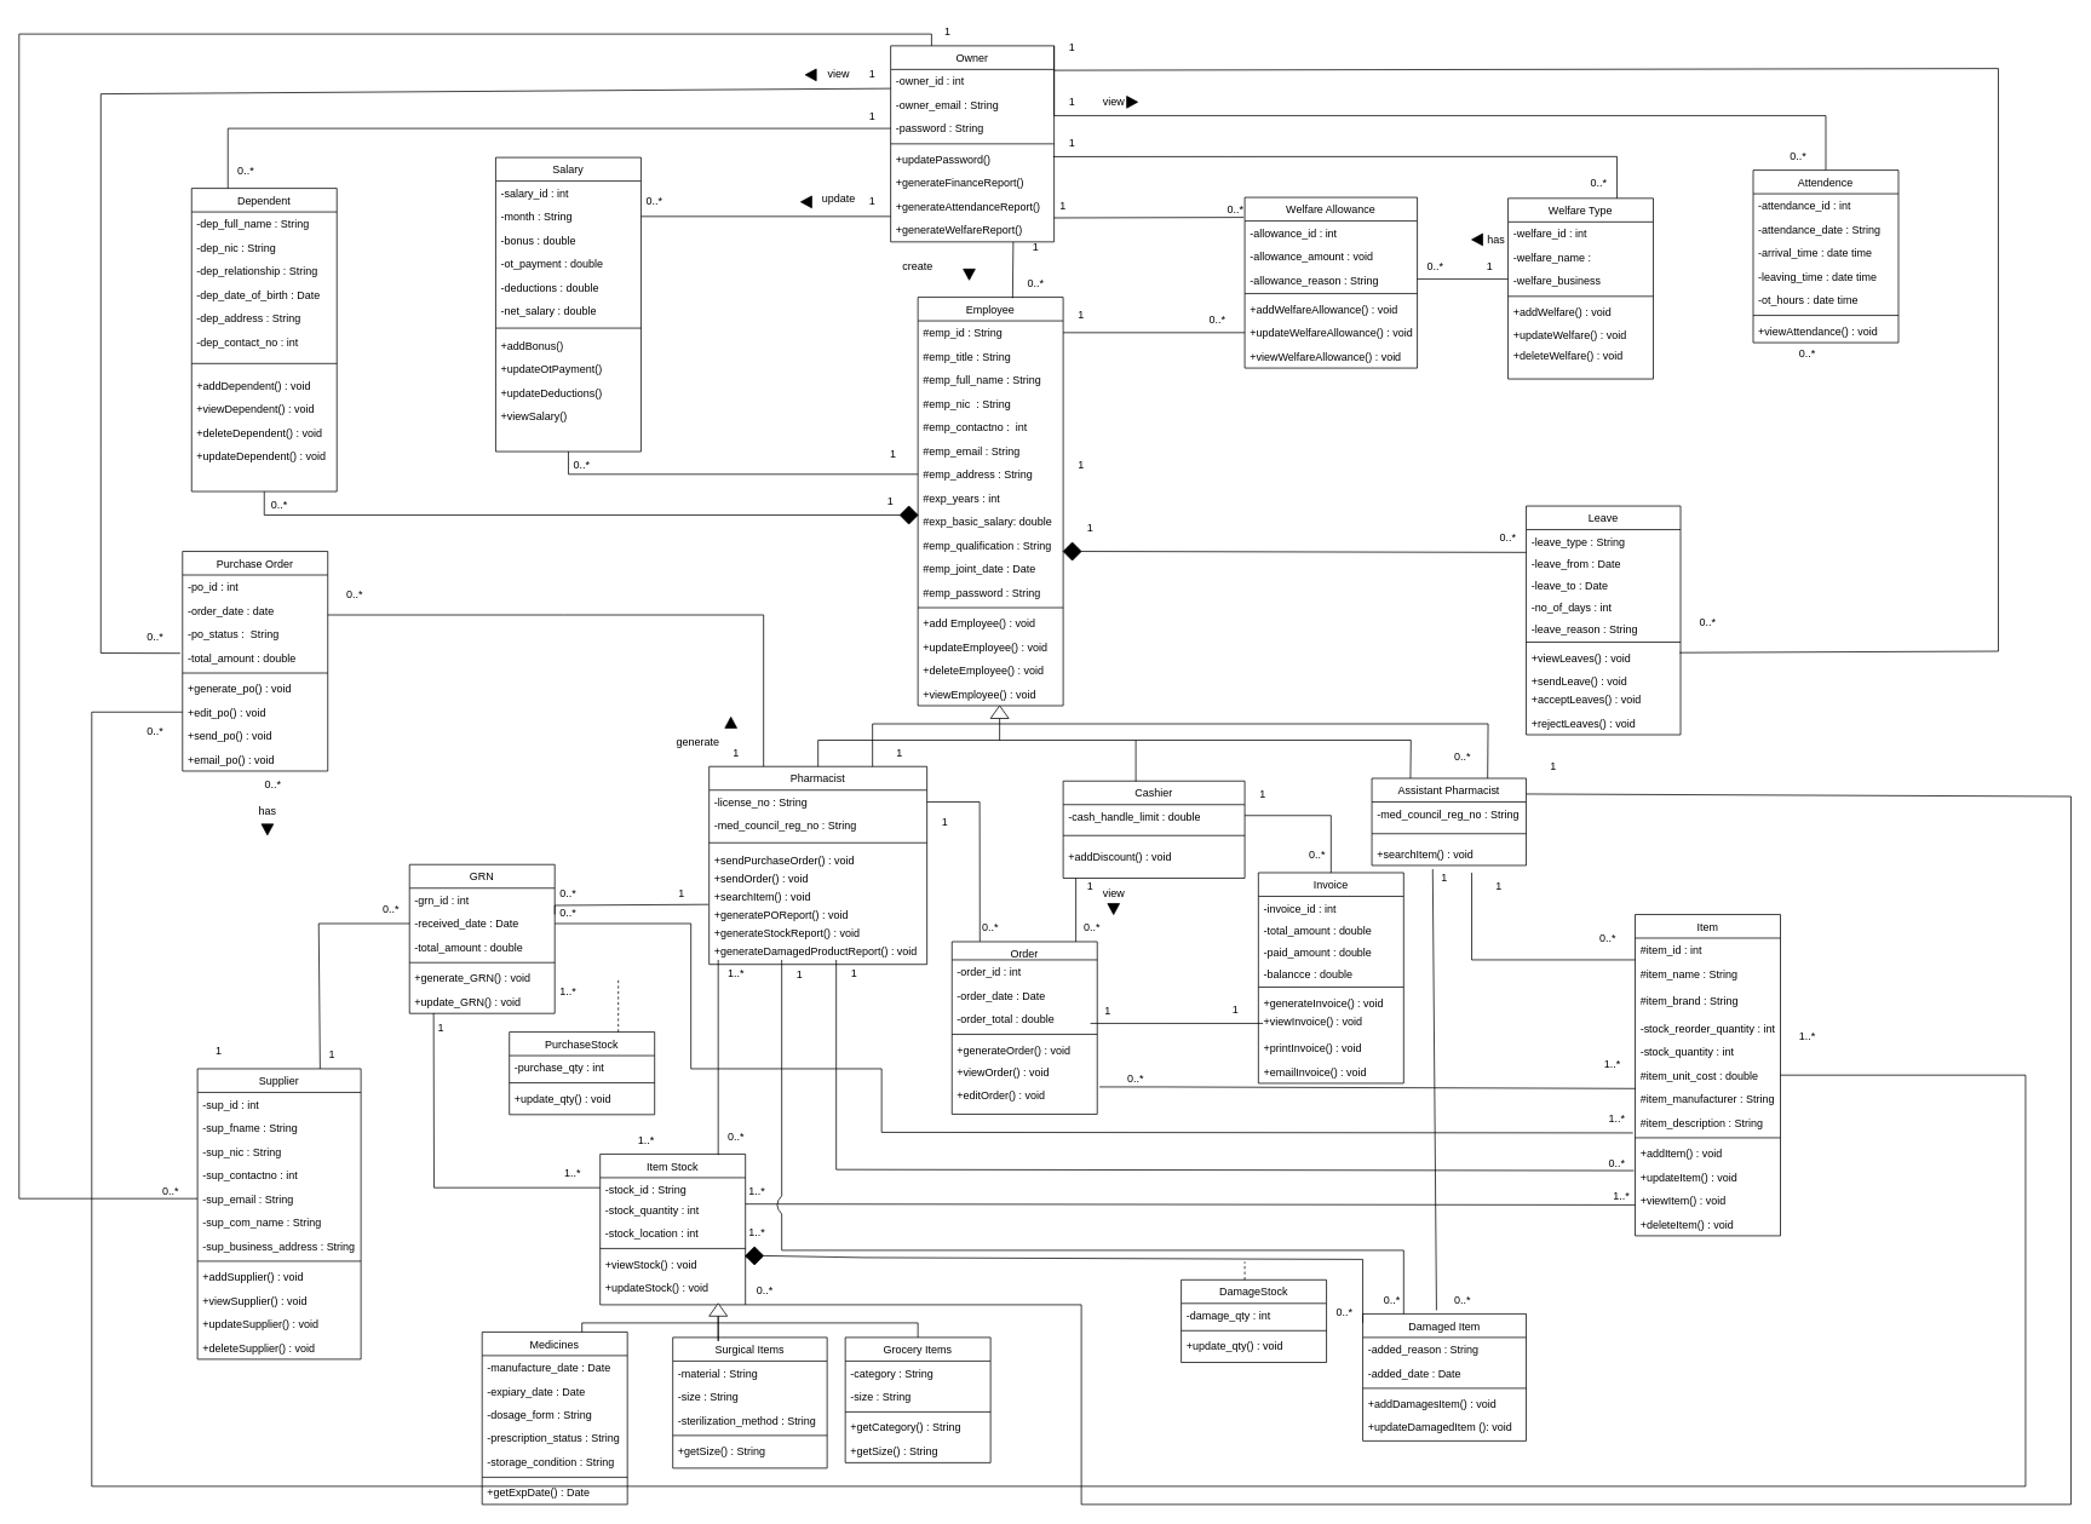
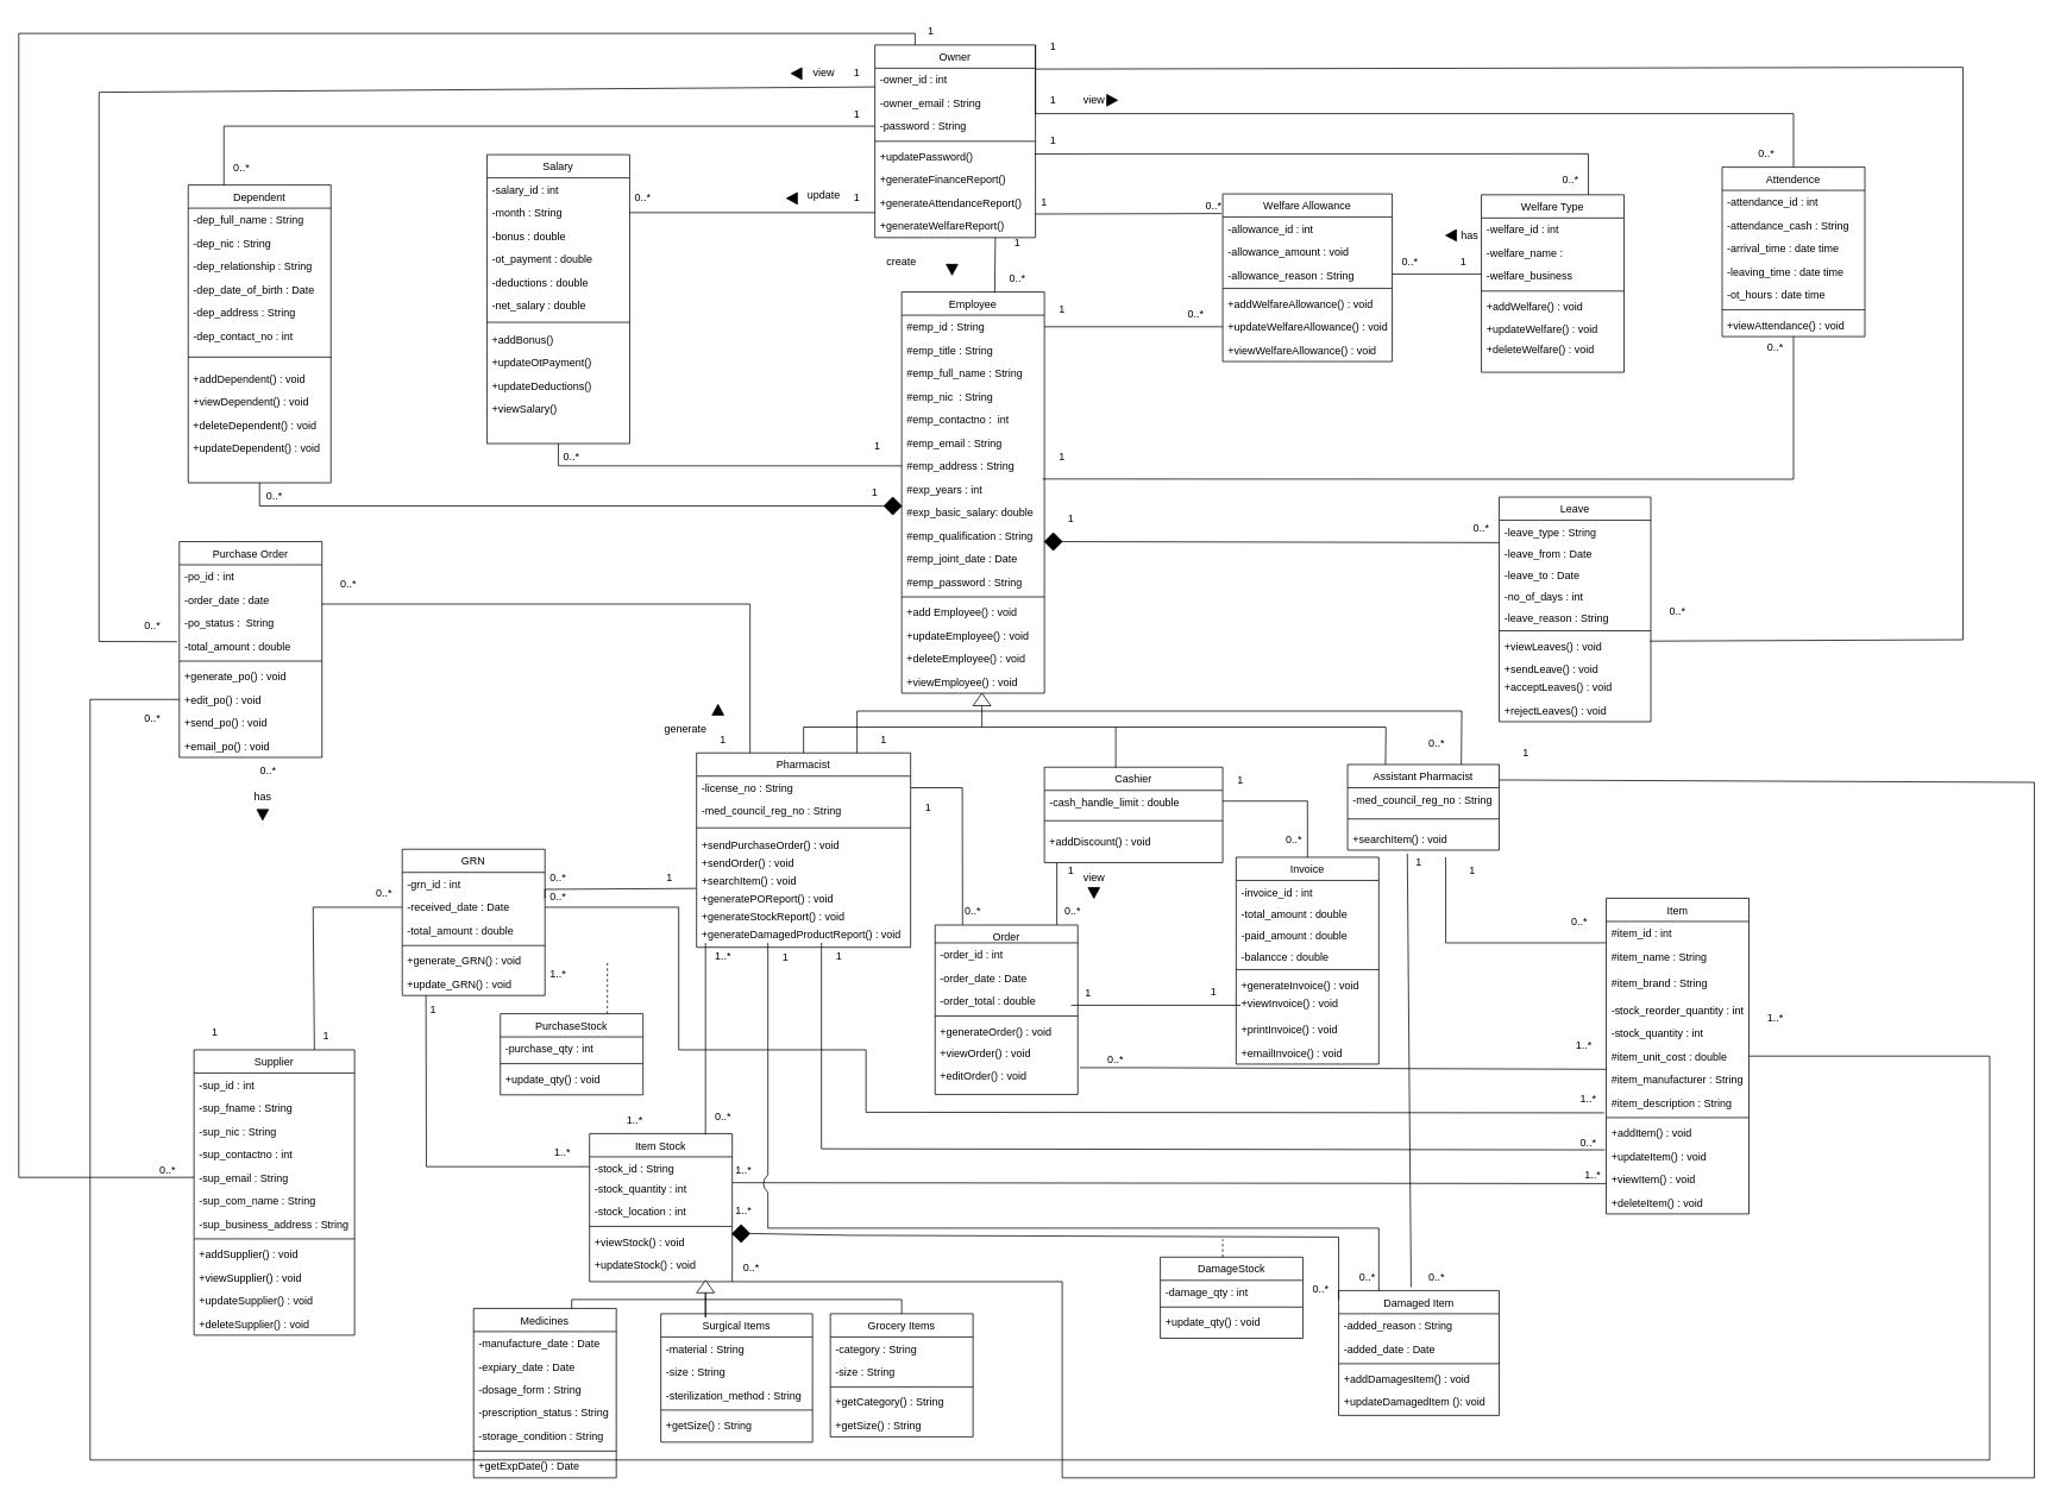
- <mxCell id="99" value="-attendance_date : String" style="text;align=left;verticalAlign=top;spacingLeft=4;spacingRight=4;overflow=hidden;rotatable=0;points=[[0,0.5],[1,0.5]];portConstraint=eastwest;rounded=0;shadow=0;html=0;" parent="97" vertex="1"><mxGeometry y="52" width="160" height="26" as="geometry" /></mxCell>
+ <mxCell id="99" value="-attendance_cash : String" style="text;align=left;verticalAlign=top;spacingLeft=4;spacingRight=4;overflow=hidden;rotatable=0;points=[[0,0.5],[1,0.5]];portConstraint=eastwest;rounded=0;shadow=0;html=0;" parent="97" vertex="1"><mxGeometry y="52" width="160" height="26" as="geometry" /></mxCell>
+ <mxCell id="109" value="" style="endArrow=none;html=1;rounded=0;exitX=0.988;exitY=0.067;exitDx=0;exitDy=0;entryX=0.5;entryY=1;entryDx=0;entryDy=0;exitPerimeter=0;" parent="1" source="146" target="97" edge="1"><mxGeometry width="50" height="50" relative="1" as="geometry"><mxPoint x="1190" y="537" as="sourcePoint" /><mxPoint x="2016" y="457" as="targetPoint" /><Array as="points"><mxPoint x="2010" y="537" /></Array></mxGeometry></mxCell>
